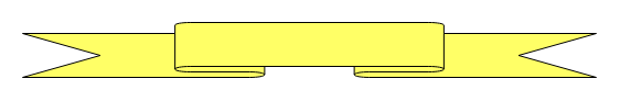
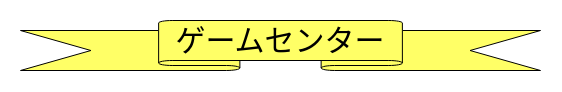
+ <mxCell id="3" value="&lt;font face=&quot;TakaoGothic&quot; style=&quot;font-size: 30px&quot;&gt;ゲームセンター&lt;/font&gt;" style="text;html=1;strokeColor=none;fillColor=none;align=center;verticalAlign=middle;whiteSpace=wrap;rounded=0;" vertex="1" parent="1"><mxGeometry x="75" y="30" width="410" height="20" as="geometry" /></mxCell>
